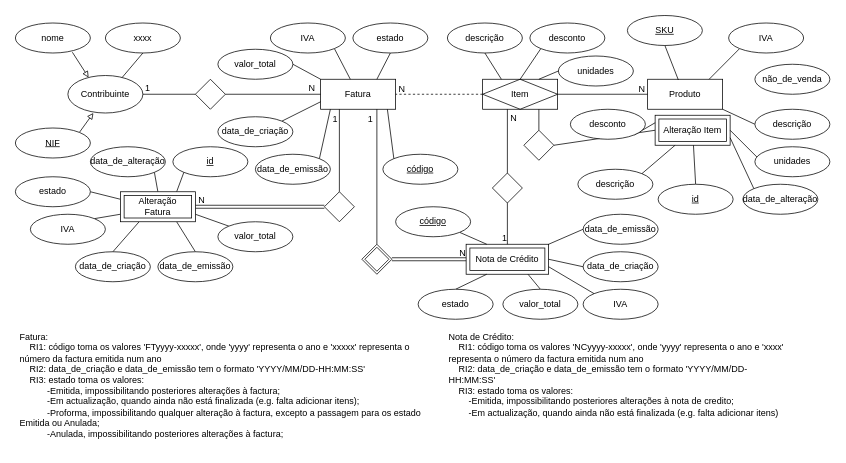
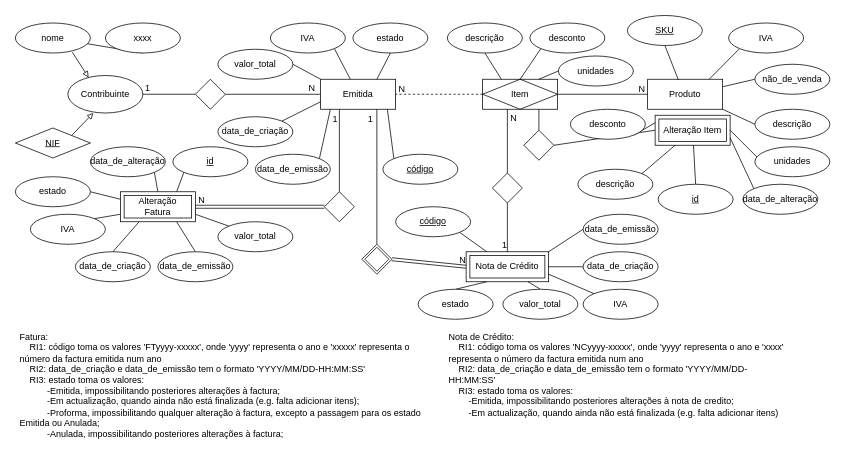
- <mxCell id="55" style="edgeStyle=none;rounded=0;orthogonalLoop=1;jettySize=auto;html=1;exitX=0.5;exitY=1;exitDx=0;exitDy=0;entryX=0.75;entryY=0;entryDx=0;entryDy=0;endArrow=none;endFill=0;strokeColor=#000000;" parent="1" source="56" target="49" edge="1"><mxGeometry relative="1" as="geometry" /></mxCell>
+ <mxCell id="55" style="edgeStyle=none;rounded=0;orthogonalLoop=1;jettySize=auto;html=1;exitX=0.5;exitY=1;exitDx=0;exitDy=0;endArrow=none;endFill=0;strokeColor=#000000;" parent="1" source="56" target="54" edge="1"><mxGeometry relative="1" as="geometry" /></mxCell>
+ <mxCell id="42" style="edgeStyle=none;rounded=0;orthogonalLoop=1;jettySize=auto;html=1;exitX=0;exitY=0.5;exitDx=0;exitDy=0;entryX=1;entryY=0.25;entryDx=0;entryDy=0;endArrow=none;endFill=0;strokeColor=#000000;" parent="1" source="43" target="7" edge="1"><mxGeometry relative="1" as="geometry" /></mxCell>
- <mxCell id="6" value="Fatura" style="whiteSpace=wrap;html=1;align=center;rounded=0;shadow=0;glass=0;sketch=0;strokeColor=#000000;gradientColor=none;" parent="1" vertex="1"><mxGeometry x="427" y="105" width="100" height="40" as="geometry" /></mxCell>
+ <mxCell id="6" value="Emitida" style="whiteSpace=wrap;html=1;align=center;rounded=0;shadow=0;glass=0;sketch=0;strokeColor=#000000;gradientColor=none;" parent="1" vertex="1"><mxGeometry x="427" y="105" width="100" height="40" as="geometry" /></mxCell>
- <mxCell id="52" value="NIF" style="ellipse;whiteSpace=wrap;html=1;align=center;fontStyle=4;rounded=0;shadow=0;glass=0;sketch=0;strokeColor=#000000;gradientColor=none;" parent="1" vertex="1"><mxGeometry x="20" y="170" width="100" height="40" as="geometry" /></mxCell>
+ <mxCell id="52" value="NIF" style="rhombus;whiteSpace=wrap;html=1;align=center;fontStyle=4;shadow=0;glass=0;sketch=0;strokeColor=#000000;gradientColor=none;" parent="1" vertex="1"><mxGeometry x="20" y="170" width="100" height="40" as="geometry" /></mxCell>
- <mxCell id="2" value="Nota de Crédito" style="shape=ext;margin=3;double=1;whiteSpace=wrap;html=1;align=center;rounded=0;shadow=0;glass=0;sketch=0;strokeColor=#000000;gradientColor=none;" parent="1" vertex="1"><mxGeometry x="621" y="325" width="110" height="40" as="geometry" /></mxCell>
+ <mxCell id="2" value="Nota de Crédito" style="shape=ext;margin=3;double=1;whiteSpace=wrap;html=1;align=center;rounded=0;shadow=0;glass=0;sketch=0;strokeColor=#000000;gradientColor=none;" parent="1" vertex="1"><mxGeometry x="621" y="335" width="110" height="40" as="geometry" /></mxCell>
